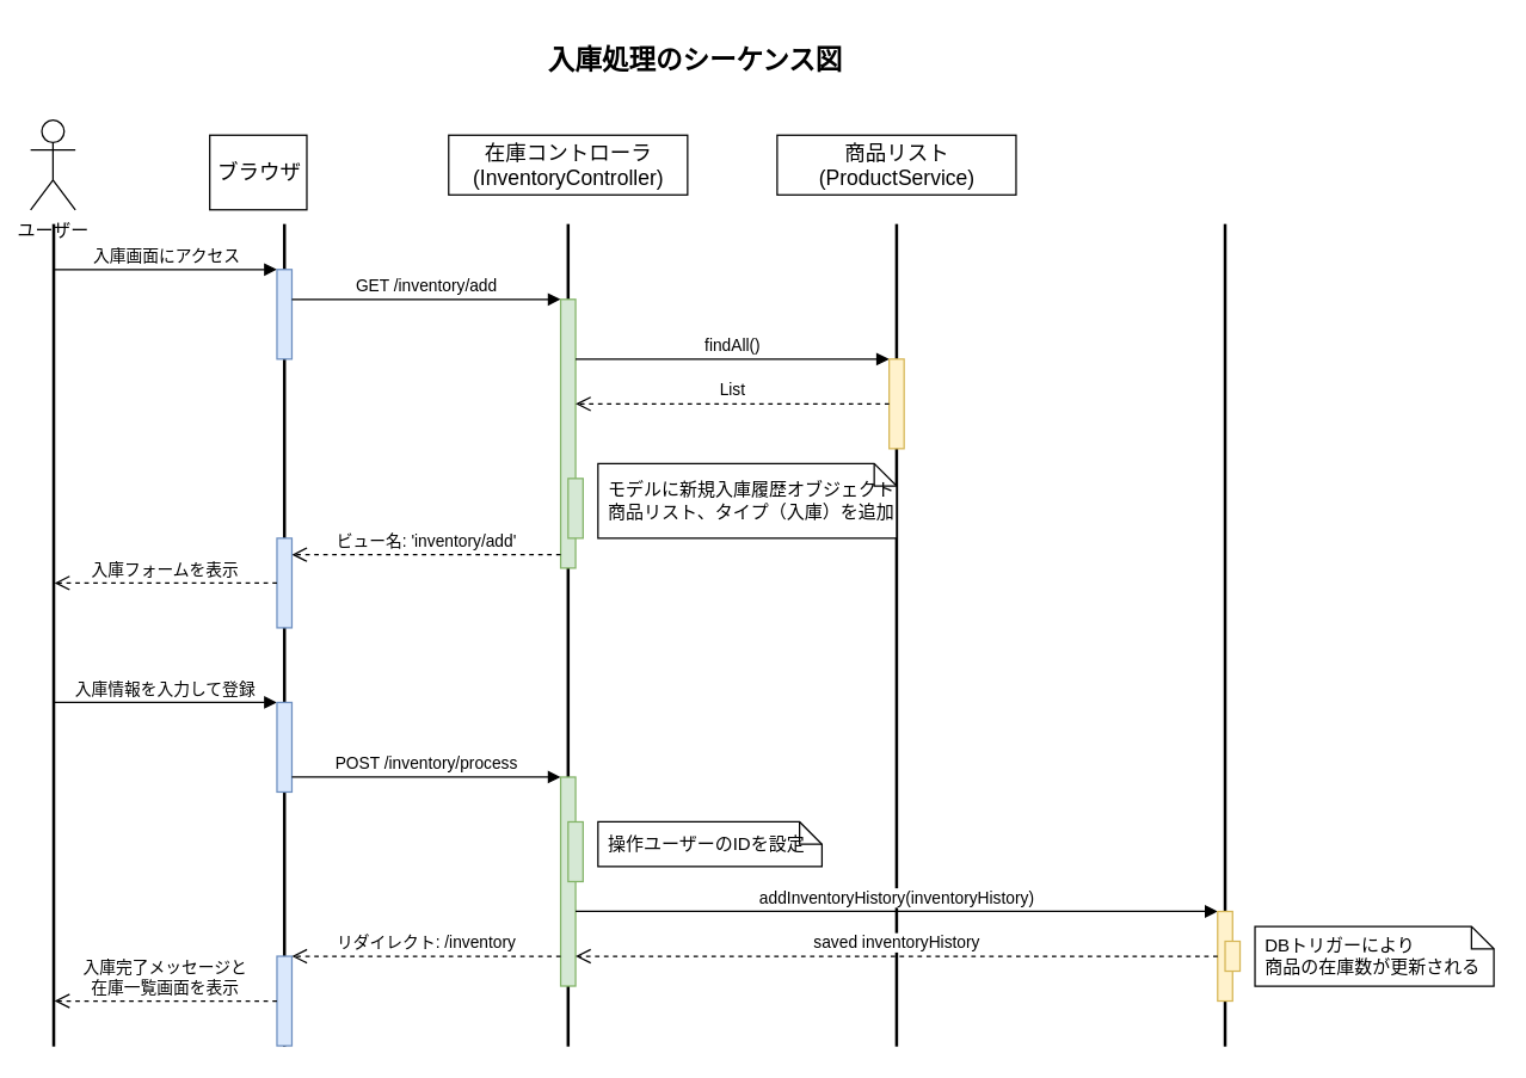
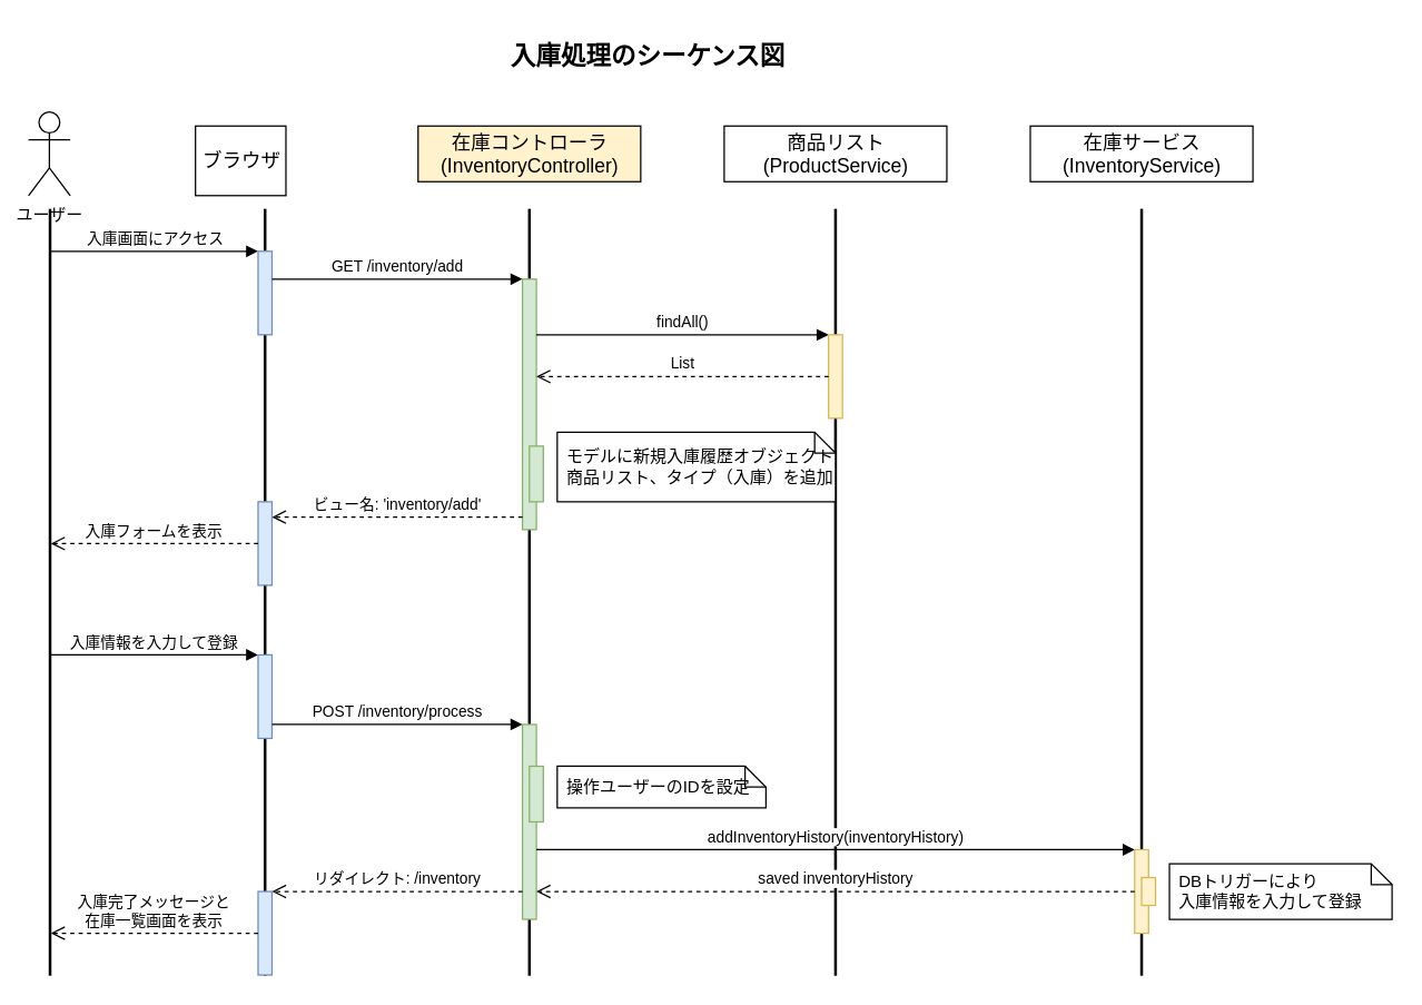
- <mxCell id="5" value="在庫コントローラ&#10;(InventoryController)" style="html=1;fontSize=14;" vertex="1" parent="1"><mxGeometry x="300" y="90" width="160" height="40" as="geometry" /></mxCell>
+ <mxCell id="5" value="在庫コントローラ&#10;(InventoryController)" style="html=1;fontSize=14;fillColor=#fff2cc;" vertex="1" parent="1"><mxGeometry x="300" y="90" width="160" height="40" as="geometry" /></mxCell>
+ <mxCell id="7" value="在庫サービス&#10;(InventoryService)" style="html=1;fontSize=14;" vertex="1" parent="1"><mxGeometry x="740" y="90" width="160" height="40" as="geometry" /></mxCell>
- <mxCell id="34" value="DBトリガーにより&#10;商品の在庫数が更新される" style="shape=note;size=15;align=left;spacingLeft=5;html=1;whiteSpace=wrap;" vertex="1" parent="1"><mxGeometry x="840" y="620" width="160" height="40" as="geometry" /></mxCell>
+ <mxCell id="34" value="DBトリガーにより&#10;入庫情報を入力して登録" style="shape=note;size=15;align=left;spacingLeft=5;html=1;whiteSpace=wrap;" vertex="1" parent="1"><mxGeometry x="840" y="620" width="160" height="40" as="geometry" /></mxCell>
